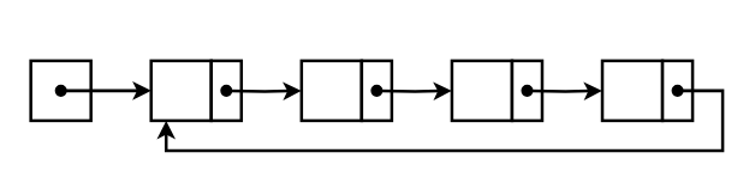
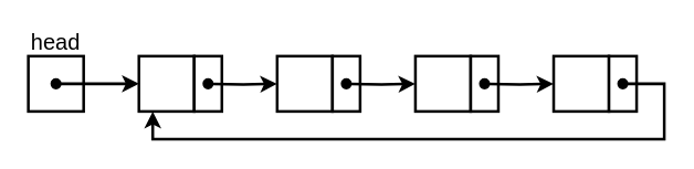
+ <mxCell id="4" value="head" style="text;html=1;strokeColor=none;fillColor=none;align=center;verticalAlign=middle;whiteSpace=wrap;rounded=0;fontSize=16;" parent="1" vertex="1"><mxGeometry x="20" y="20" width="40" height="20" as="geometry" /></mxCell>
